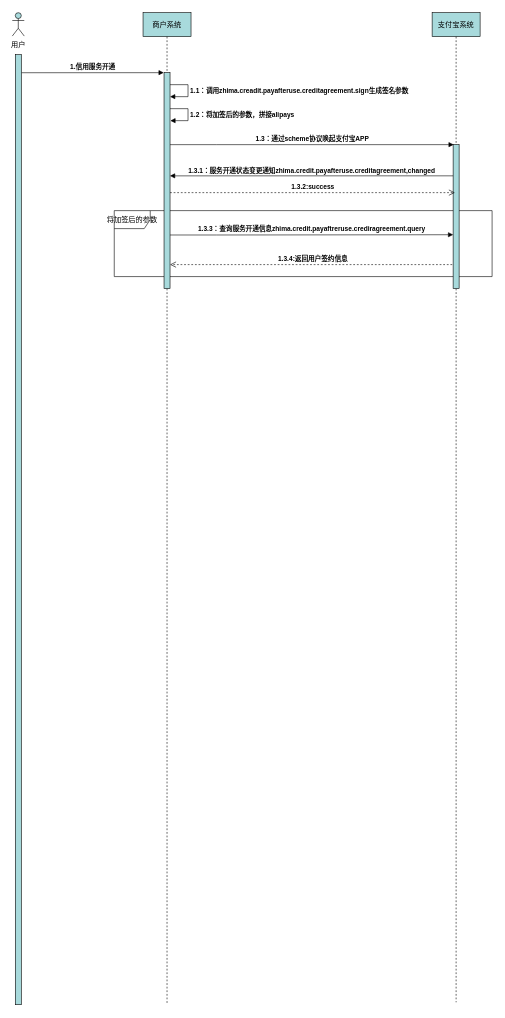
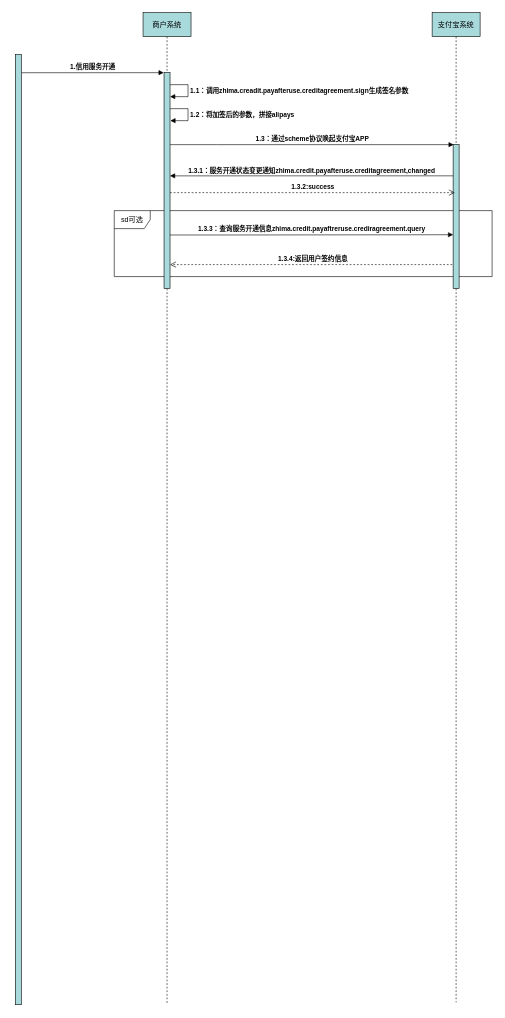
- <mxCell id="4" value="用户" style="shape=umlActor;verticalLabelPosition=bottom;verticalAlign=top;html=1;fillColor=#A8DADC;strokeColor=default;fontColor=#000000;rounded=0;" parent="1" vertex="1"><mxGeometry x="20" y="20" width="20" height="39" as="geometry" /></mxCell>
- <mxCell id="2" value="将加签后的参数" style="shape=umlFrame;fillColor=none;strokeColor=default;fontColor=#000000;rounded=0;labelBackgroundColor=none;labelBorderColor=none;" parent="1" vertex="1"><mxGeometry x="190" y="350" width="630" height="110" as="geometry" /></mxCell>
+ <mxCell id="2" value="sd可选" style="shape=umlFrame;fillColor=none;strokeColor=default;fontColor=#000000;rounded=0;labelBackgroundColor=none;labelBorderColor=none;" parent="1" vertex="1"><mxGeometry x="190" y="350" width="630" height="110" as="geometry" /></mxCell>
